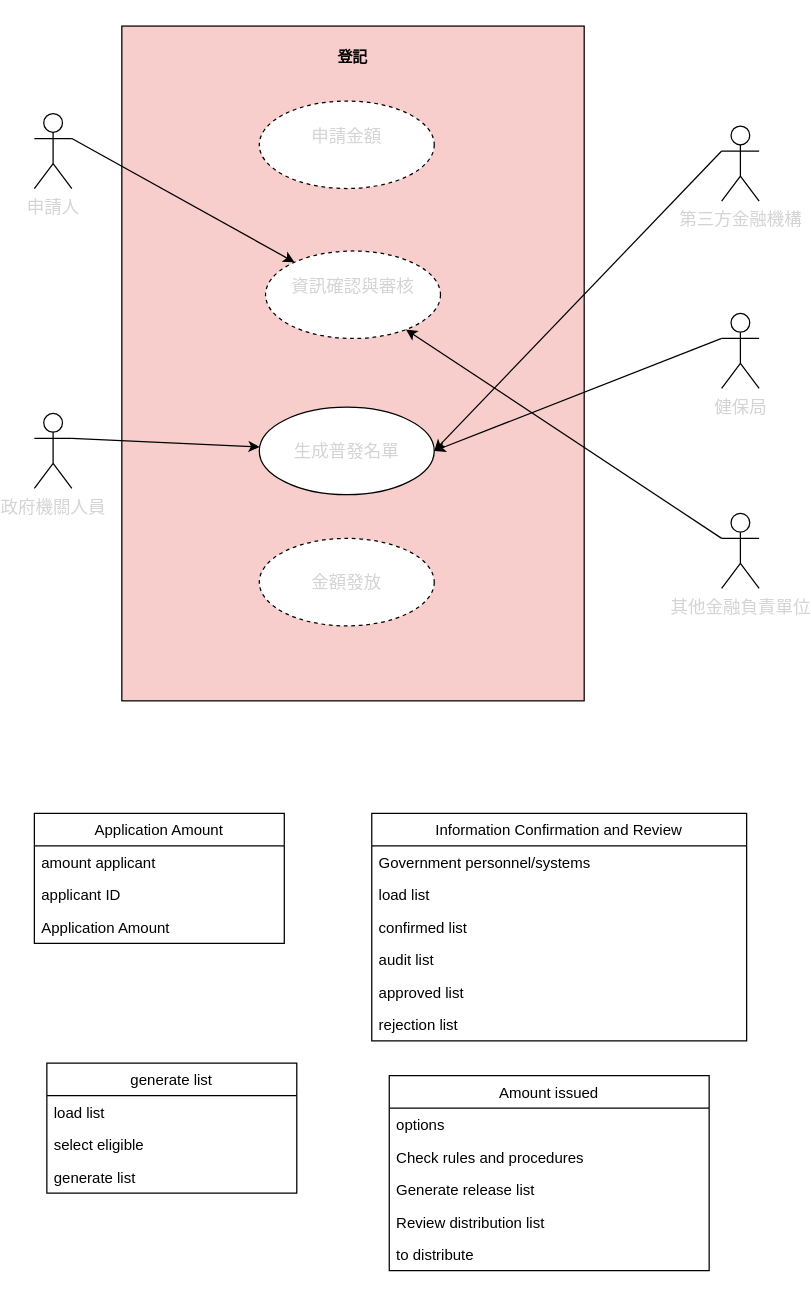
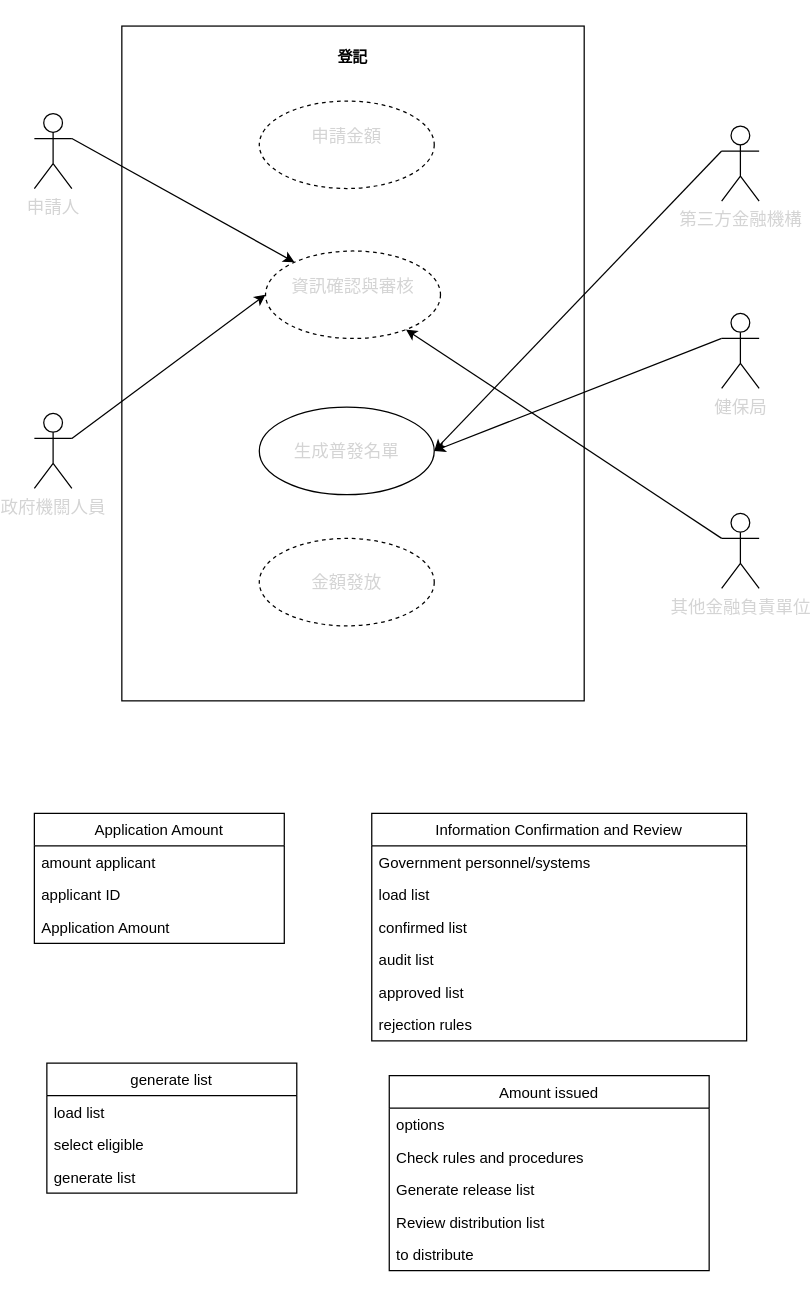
- <mxCell id="7" value="&lt;p style=&quot;margin:0px;margin-top:4px;text-align:center;&quot;&gt;&lt;br&gt;&lt;b&gt;登記&lt;/b&gt;&lt;/p&gt;" style="verticalAlign=top;align=left;overflow=fill;fontSize=12;fontFamily=Helvetica;html=1;fillColor=#f8cecc;" vertex="1" parent="1"><mxGeometry x="90" y="20" width="370" height="540" as="geometry" /></mxCell>
+ <mxCell id="7" value="&lt;p style=&quot;margin:0px;margin-top:4px;text-align:center;&quot;&gt;&lt;br&gt;&lt;b&gt;登記&lt;/b&gt;&lt;/p&gt;" style="verticalAlign=top;align=left;overflow=fill;fontSize=12;fontFamily=Helvetica;html=1;" vertex="1" parent="1"><mxGeometry x="90" y="20" width="370" height="540" as="geometry" /></mxCell>
- <mxCell id="14" style="edgeStyle=none;html=1;exitX=1;exitY=0.333;exitDx=0;exitDy=0;exitPerimeter=0;" edge="1" parent="1" source="3" target="10"><mxGeometry relative="1" as="geometry" /></mxCell>
+ <mxCell id="14" style="edgeStyle=none;html=1;exitX=1;exitY=0.333;exitDx=0;exitDy=0;exitPerimeter=0;entryX=0;entryY=0.5;entryDx=0;entryDy=0;" edge="1" parent="1" source="3" target="9"><mxGeometry relative="1" as="geometry" /></mxCell>
- <mxCell id="23" value="rejection list" style="text;strokeColor=none;fillColor=none;align=left;verticalAlign=top;spacingLeft=4;spacingRight=4;overflow=hidden;rotatable=0;points=[[0,0.5],[1,0.5]];portConstraint=eastwest;" vertex="1" parent="17"><mxGeometry y="156" width="300" height="26" as="geometry" /></mxCell>
+ <mxCell id="23" value="rejection rules" style="text;strokeColor=none;fillColor=none;align=left;verticalAlign=top;spacingLeft=4;spacingRight=4;overflow=hidden;rotatable=0;points=[[0,0.5],[1,0.5]];portConstraint=eastwest;" vertex="1" parent="17"><mxGeometry y="156" width="300" height="26" as="geometry" /></mxCell>
